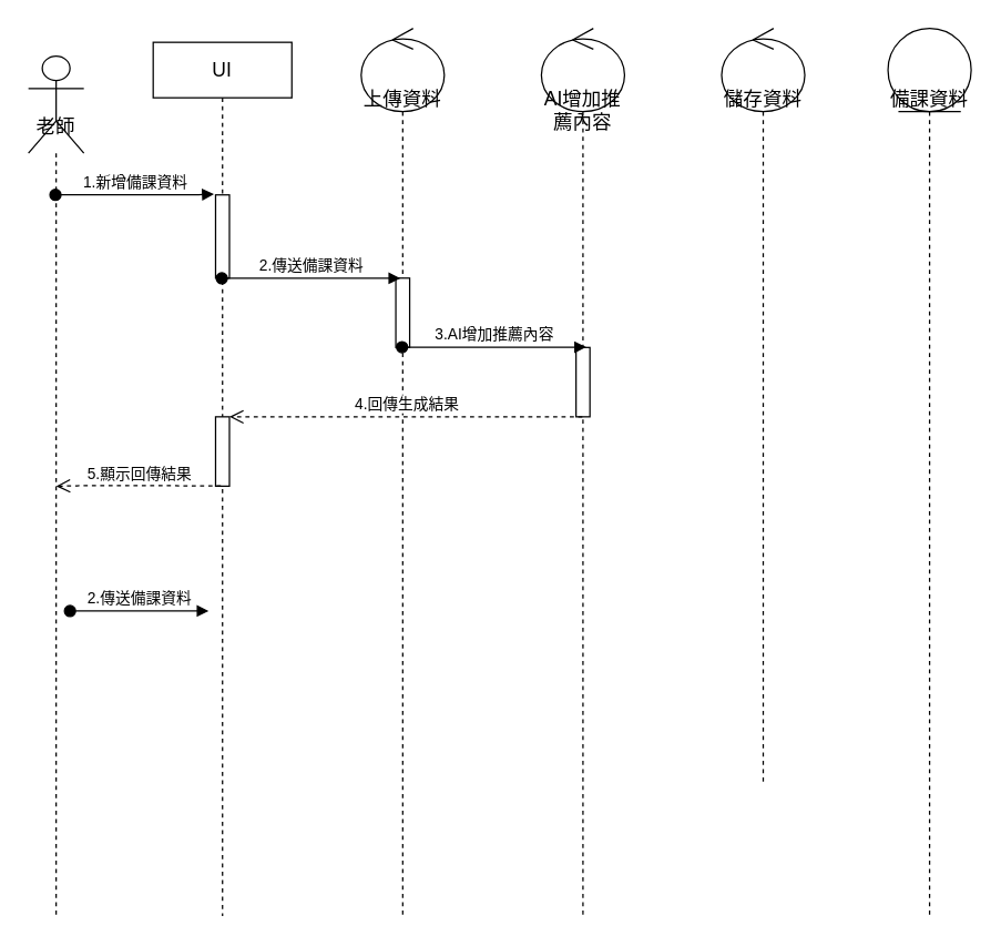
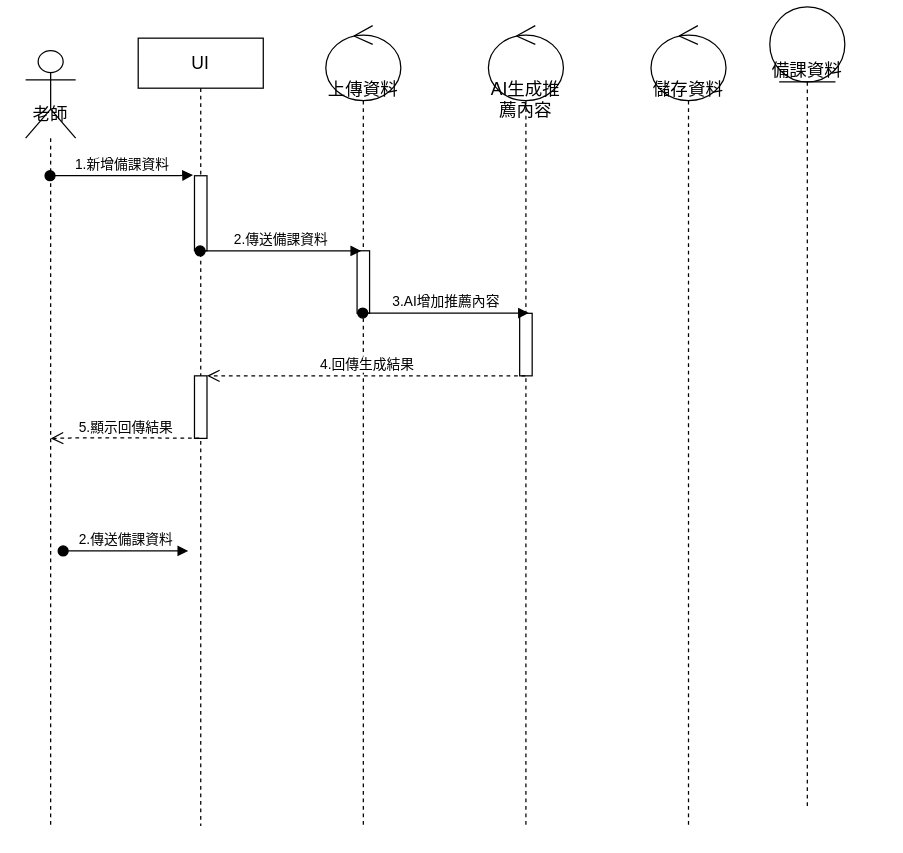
- <mxCell id="9" value="AI增加推薦內容" style="shape=umlLifeline;participant=umlControl;perimeter=lifelinePerimeter;whiteSpace=wrap;html=1;container=1;collapsible=0;recursiveResize=0;verticalAlign=top;spacingTop=36;outlineConnect=0;fontSize=14;size=60;align=center;" parent="1" vertex="1"><mxGeometry x="390" y="20" width="60" height="640" as="geometry" /></mxCell>
+ <mxCell id="9" value="AI生成推薦內容" style="shape=umlLifeline;participant=umlControl;perimeter=lifelinePerimeter;whiteSpace=wrap;html=1;container=1;collapsible=0;recursiveResize=0;verticalAlign=top;spacingTop=36;outlineConnect=0;fontSize=14;size=60;align=center;" parent="1" vertex="1"><mxGeometry x="390" y="20" width="60" height="640" as="geometry" /></mxCell>
- <mxCell id="11" value="儲存資料" style="shape=umlLifeline;participant=umlControl;perimeter=lifelinePerimeter;whiteSpace=wrap;html=1;container=1;collapsible=0;recursiveResize=0;verticalAlign=top;spacingTop=36;outlineConnect=0;fontSize=14;size=60;align=center;" parent="1" vertex="1"><mxGeometry x="520" y="20" width="60" height="545" as="geometry" /></mxCell>
+ <mxCell id="11" value="儲存資料" style="shape=umlLifeline;participant=umlControl;perimeter=lifelinePerimeter;whiteSpace=wrap;html=1;container=1;collapsible=0;recursiveResize=0;verticalAlign=top;spacingTop=36;outlineConnect=0;fontSize=14;size=60;align=center;" parent="1" vertex="1"><mxGeometry x="520" y="20" width="60" height="640" as="geometry" /></mxCell>
- <mxCell id="12" value="備課資料" style="shape=umlLifeline;participant=umlEntity;perimeter=lifelinePerimeter;whiteSpace=wrap;html=1;container=1;collapsible=0;recursiveResize=0;verticalAlign=top;spacingTop=36;outlineConnect=0;fontSize=14;size=60;" parent="1" vertex="1"><mxGeometry x="640" y="20" width="60" height="640" as="geometry" /></mxCell>
+ <mxCell id="12" value="備課資料" style="shape=umlLifeline;participant=umlEntity;perimeter=lifelinePerimeter;whiteSpace=wrap;html=1;container=1;collapsible=0;recursiveResize=0;verticalAlign=top;spacingTop=36;outlineConnect=0;fontSize=14;size=60;" parent="1" vertex="1"><mxGeometry x="615" y="5" width="60" height="640" as="geometry" /></mxCell>
